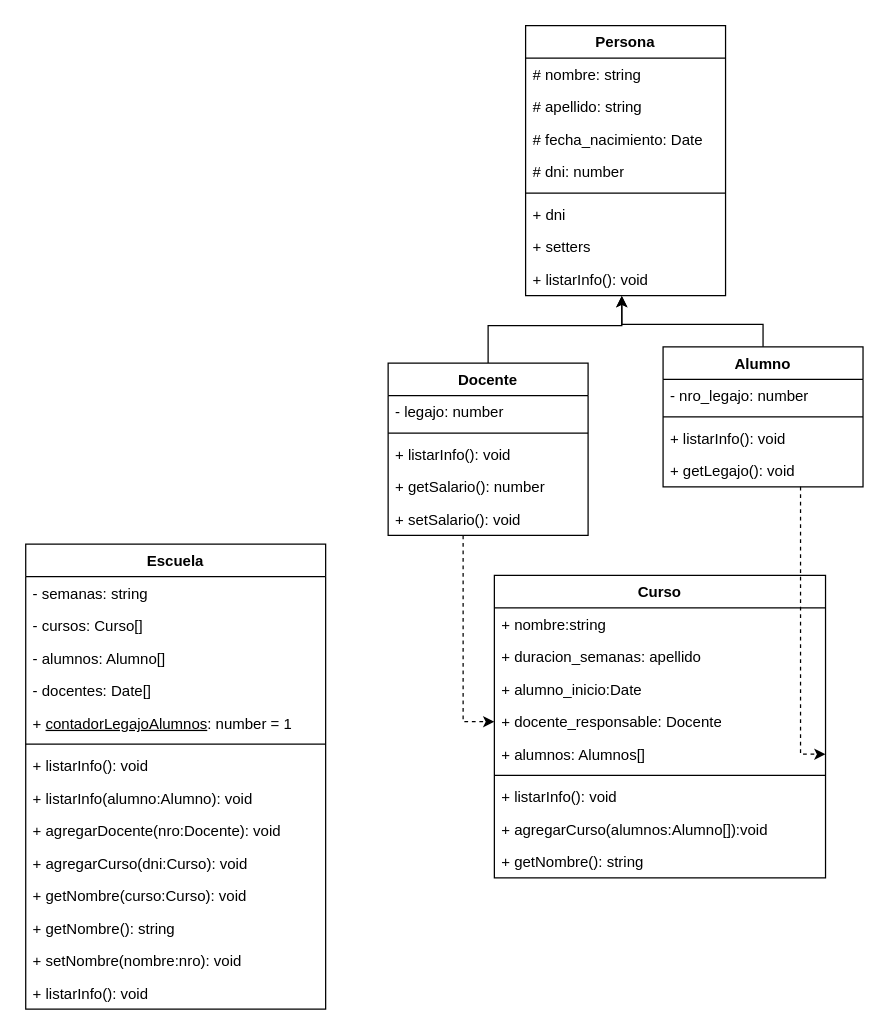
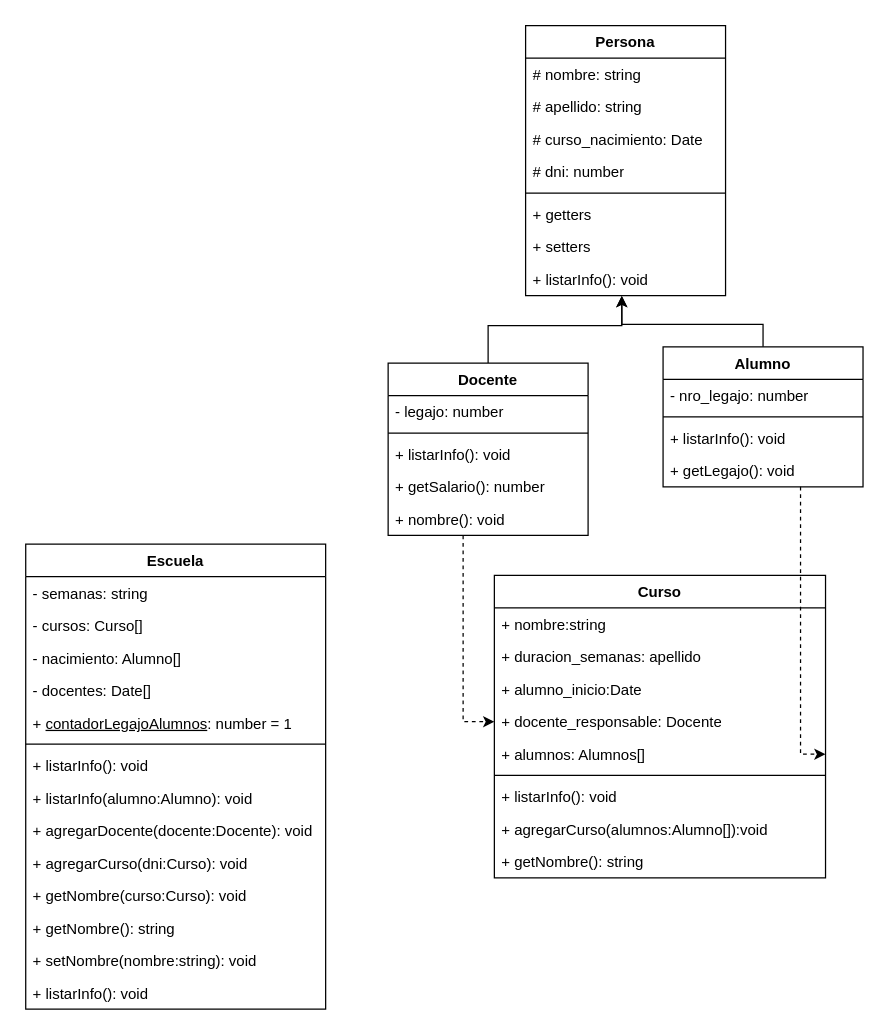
- <mxCell id="28" value="&lt;div&gt;&lt;span style=&quot;background-color: transparent; color: light-dark(rgb(0, 0, 0), rgb(255, 255, 255));&quot;&gt;# fecha_nacimiento: Date&lt;/span&gt;&lt;/div&gt;" style="text;strokeColor=none;fillColor=none;align=left;verticalAlign=top;spacingLeft=4;spacingRight=4;overflow=hidden;rotatable=0;points=[[0,0.5],[1,0.5]];portConstraint=eastwest;whiteSpace=wrap;html=1;" vertex="1" parent="25"><mxGeometry y="78" width="160" height="26" as="geometry" /></mxCell>
+ <mxCell id="28" value="&lt;div&gt;&lt;span style=&quot;background-color: transparent; color: light-dark(rgb(0, 0, 0), rgb(255, 255, 255));&quot;&gt;# curso_nacimiento: Date&lt;/span&gt;&lt;/div&gt;" style="text;strokeColor=none;fillColor=none;align=left;verticalAlign=top;spacingLeft=4;spacingRight=4;overflow=hidden;rotatable=0;points=[[0,0.5],[1,0.5]];portConstraint=eastwest;whiteSpace=wrap;html=1;" vertex="1" parent="25"><mxGeometry y="78" width="160" height="26" as="geometry" /></mxCell>
- <mxCell id="31" value="+ dni" style="text;strokeColor=none;fillColor=none;align=left;verticalAlign=top;spacingLeft=4;spacingRight=4;overflow=hidden;rotatable=0;points=[[0,0.5],[1,0.5]];portConstraint=eastwest;whiteSpace=wrap;html=1;" vertex="1" parent="25"><mxGeometry y="138" width="160" height="26" as="geometry" /></mxCell>
+ <mxCell id="31" value="+ getters" style="text;strokeColor=none;fillColor=none;align=left;verticalAlign=top;spacingLeft=4;spacingRight=4;overflow=hidden;rotatable=0;points=[[0,0.5],[1,0.5]];portConstraint=eastwest;whiteSpace=wrap;html=1;" vertex="1" parent="25"><mxGeometry y="138" width="160" height="26" as="geometry" /></mxCell>
- <mxCell id="18" value="+ setSalario(): void" style="text;strokeColor=none;fillColor=none;align=left;verticalAlign=top;spacingLeft=4;spacingRight=4;overflow=hidden;rotatable=0;points=[[0,0.5],[1,0.5]];portConstraint=eastwest;whiteSpace=wrap;html=1;" vertex="1" parent="13"><mxGeometry y="112" width="160" height="26" as="geometry" /></mxCell>
+ <mxCell id="18" value="+ nombre(): void" style="text;strokeColor=none;fillColor=none;align=left;verticalAlign=top;spacingLeft=4;spacingRight=4;overflow=hidden;rotatable=0;points=[[0,0.5],[1,0.5]];portConstraint=eastwest;whiteSpace=wrap;html=1;" vertex="1" parent="13"><mxGeometry y="112" width="160" height="26" as="geometry" /></mxCell>
- <mxCell id="38" value="- alumnos: Alumno[]" style="text;strokeColor=none;fillColor=none;align=left;verticalAlign=top;spacingLeft=4;spacingRight=4;overflow=hidden;rotatable=0;points=[[0,0.5],[1,0.5]];portConstraint=eastwest;whiteSpace=wrap;html=1;" vertex="1" parent="35"><mxGeometry y="78" width="240" height="26" as="geometry" /></mxCell>
+ <mxCell id="38" value="- nacimiento: Alumno[]" style="text;strokeColor=none;fillColor=none;align=left;verticalAlign=top;spacingLeft=4;spacingRight=4;overflow=hidden;rotatable=0;points=[[0,0.5],[1,0.5]];portConstraint=eastwest;whiteSpace=wrap;html=1;" vertex="1" parent="35"><mxGeometry y="78" width="240" height="26" as="geometry" /></mxCell>
- <mxCell id="44" value="+ agregarDocente(nro:Docente): void" style="text;strokeColor=none;fillColor=none;align=left;verticalAlign=top;spacingLeft=4;spacingRight=4;overflow=hidden;rotatable=0;points=[[0,0.5],[1,0.5]];portConstraint=eastwest;whiteSpace=wrap;html=1;" vertex="1" parent="35"><mxGeometry y="216" width="240" height="26" as="geometry" /></mxCell>
+ <mxCell id="44" value="+ agregarDocente(docente:Docente): void" style="text;strokeColor=none;fillColor=none;align=left;verticalAlign=top;spacingLeft=4;spacingRight=4;overflow=hidden;rotatable=0;points=[[0,0.5],[1,0.5]];portConstraint=eastwest;whiteSpace=wrap;html=1;" vertex="1" parent="35"><mxGeometry y="216" width="240" height="26" as="geometry" /></mxCell>
- <mxCell id="48" value="+ setNombre(nombre:nro): void" style="text;strokeColor=none;fillColor=none;align=left;verticalAlign=top;spacingLeft=4;spacingRight=4;overflow=hidden;rotatable=0;points=[[0,0.5],[1,0.5]];portConstraint=eastwest;whiteSpace=wrap;html=1;" vertex="1" parent="35"><mxGeometry y="320" width="240" height="26" as="geometry" /></mxCell>
+ <mxCell id="48" value="+ setNombre(nombre:string): void" style="text;strokeColor=none;fillColor=none;align=left;verticalAlign=top;spacingLeft=4;spacingRight=4;overflow=hidden;rotatable=0;points=[[0,0.5],[1,0.5]];portConstraint=eastwest;whiteSpace=wrap;html=1;" vertex="1" parent="35"><mxGeometry y="320" width="240" height="26" as="geometry" /></mxCell>
